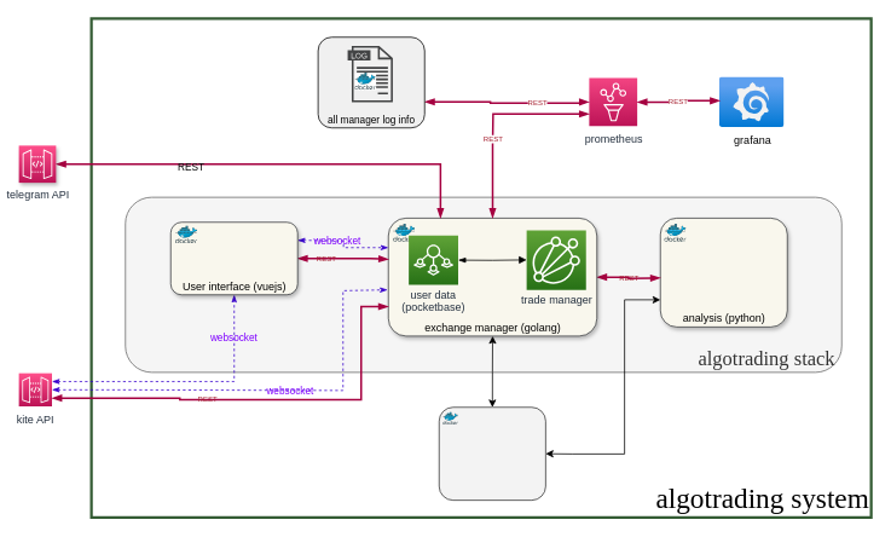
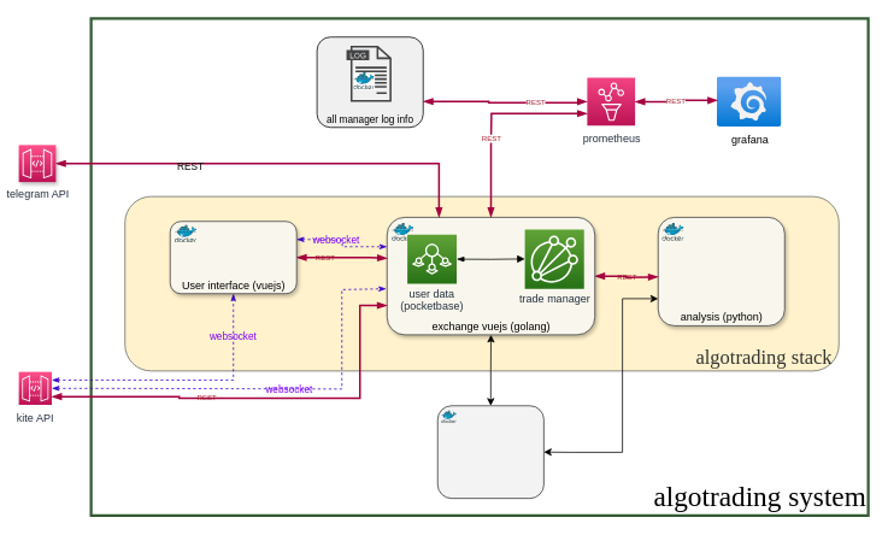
- <mxCell id="7" value="exchange manager (golang)" style="rounded=1;whiteSpace=wrap;html=1;fillColor=#f9f7ed;verticalAlign=bottom;glass=0;shadow=1;strokeColor=#36393d;" parent="1" vertex="1"><mxGeometry x="427.5" y="240" width="230" height="130" as="geometry" /></mxCell>
+ <mxCell id="7" value="exchange vuejs (golang)" style="rounded=1;whiteSpace=wrap;html=1;fillColor=#f9f7ed;verticalAlign=bottom;glass=0;shadow=1;strokeColor=#36393d;" parent="1" vertex="1"><mxGeometry x="427.5" y="240" width="230" height="130" as="geometry" /></mxCell>
- <mxCell id="3" value="algotrading stack&amp;nbsp; " style="rounded=1;whiteSpace=wrap;html=1;shadow=0;glass=0;sketch=0;strokeColor=#666666;fillColor=#f5f5f5;align=right;verticalAlign=bottom;fontFamily=Architects Daughter;fontSource=https%3A%2F%2Ffonts.googleapis.com%2Fcss%3Ffamily%3DArchitects%2BDaughter;fontSize=22;fontColor=#333333;" parent="1" vertex="1"><mxGeometry x="137.5" y="217" width="790" height="193" as="geometry" /></mxCell>
+ <mxCell id="3" value="algotrading stack&amp;nbsp; " style="rounded=1;whiteSpace=wrap;html=1;shadow=0;glass=0;sketch=0;strokeColor=#666666;fillColor=#fff2cc;align=right;verticalAlign=bottom;fontFamily=Architects Daughter;fontSource=https%3A%2F%2Ffonts.googleapis.com%2Fcss%3Ffamily%3DArchitects%2BDaughter;fontSize=22;fontColor=#333333;" parent="1" vertex="1"><mxGeometry x="137.5" y="217" width="790" height="193" as="geometry" /></mxCell>
